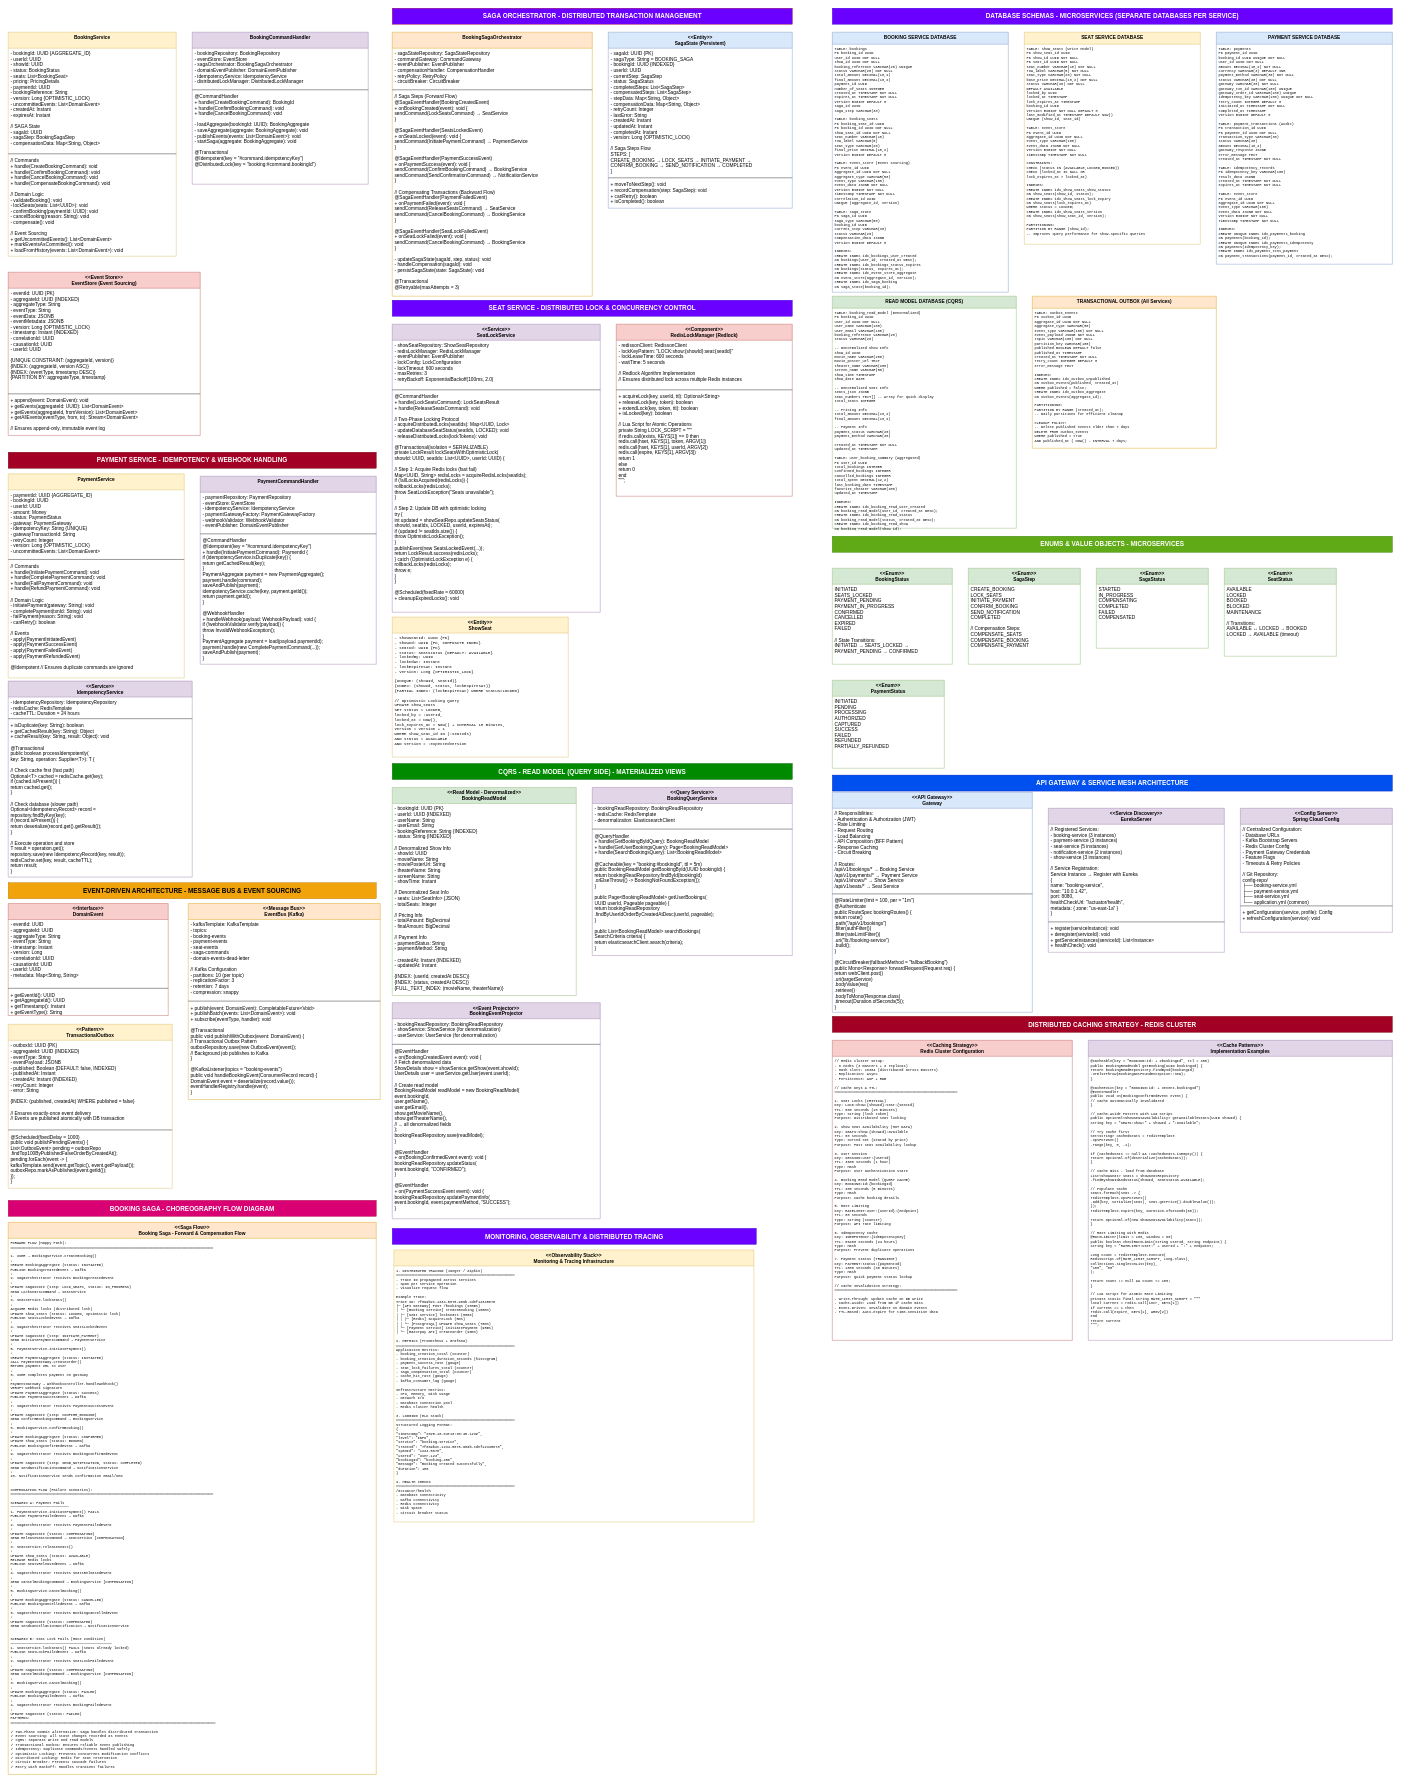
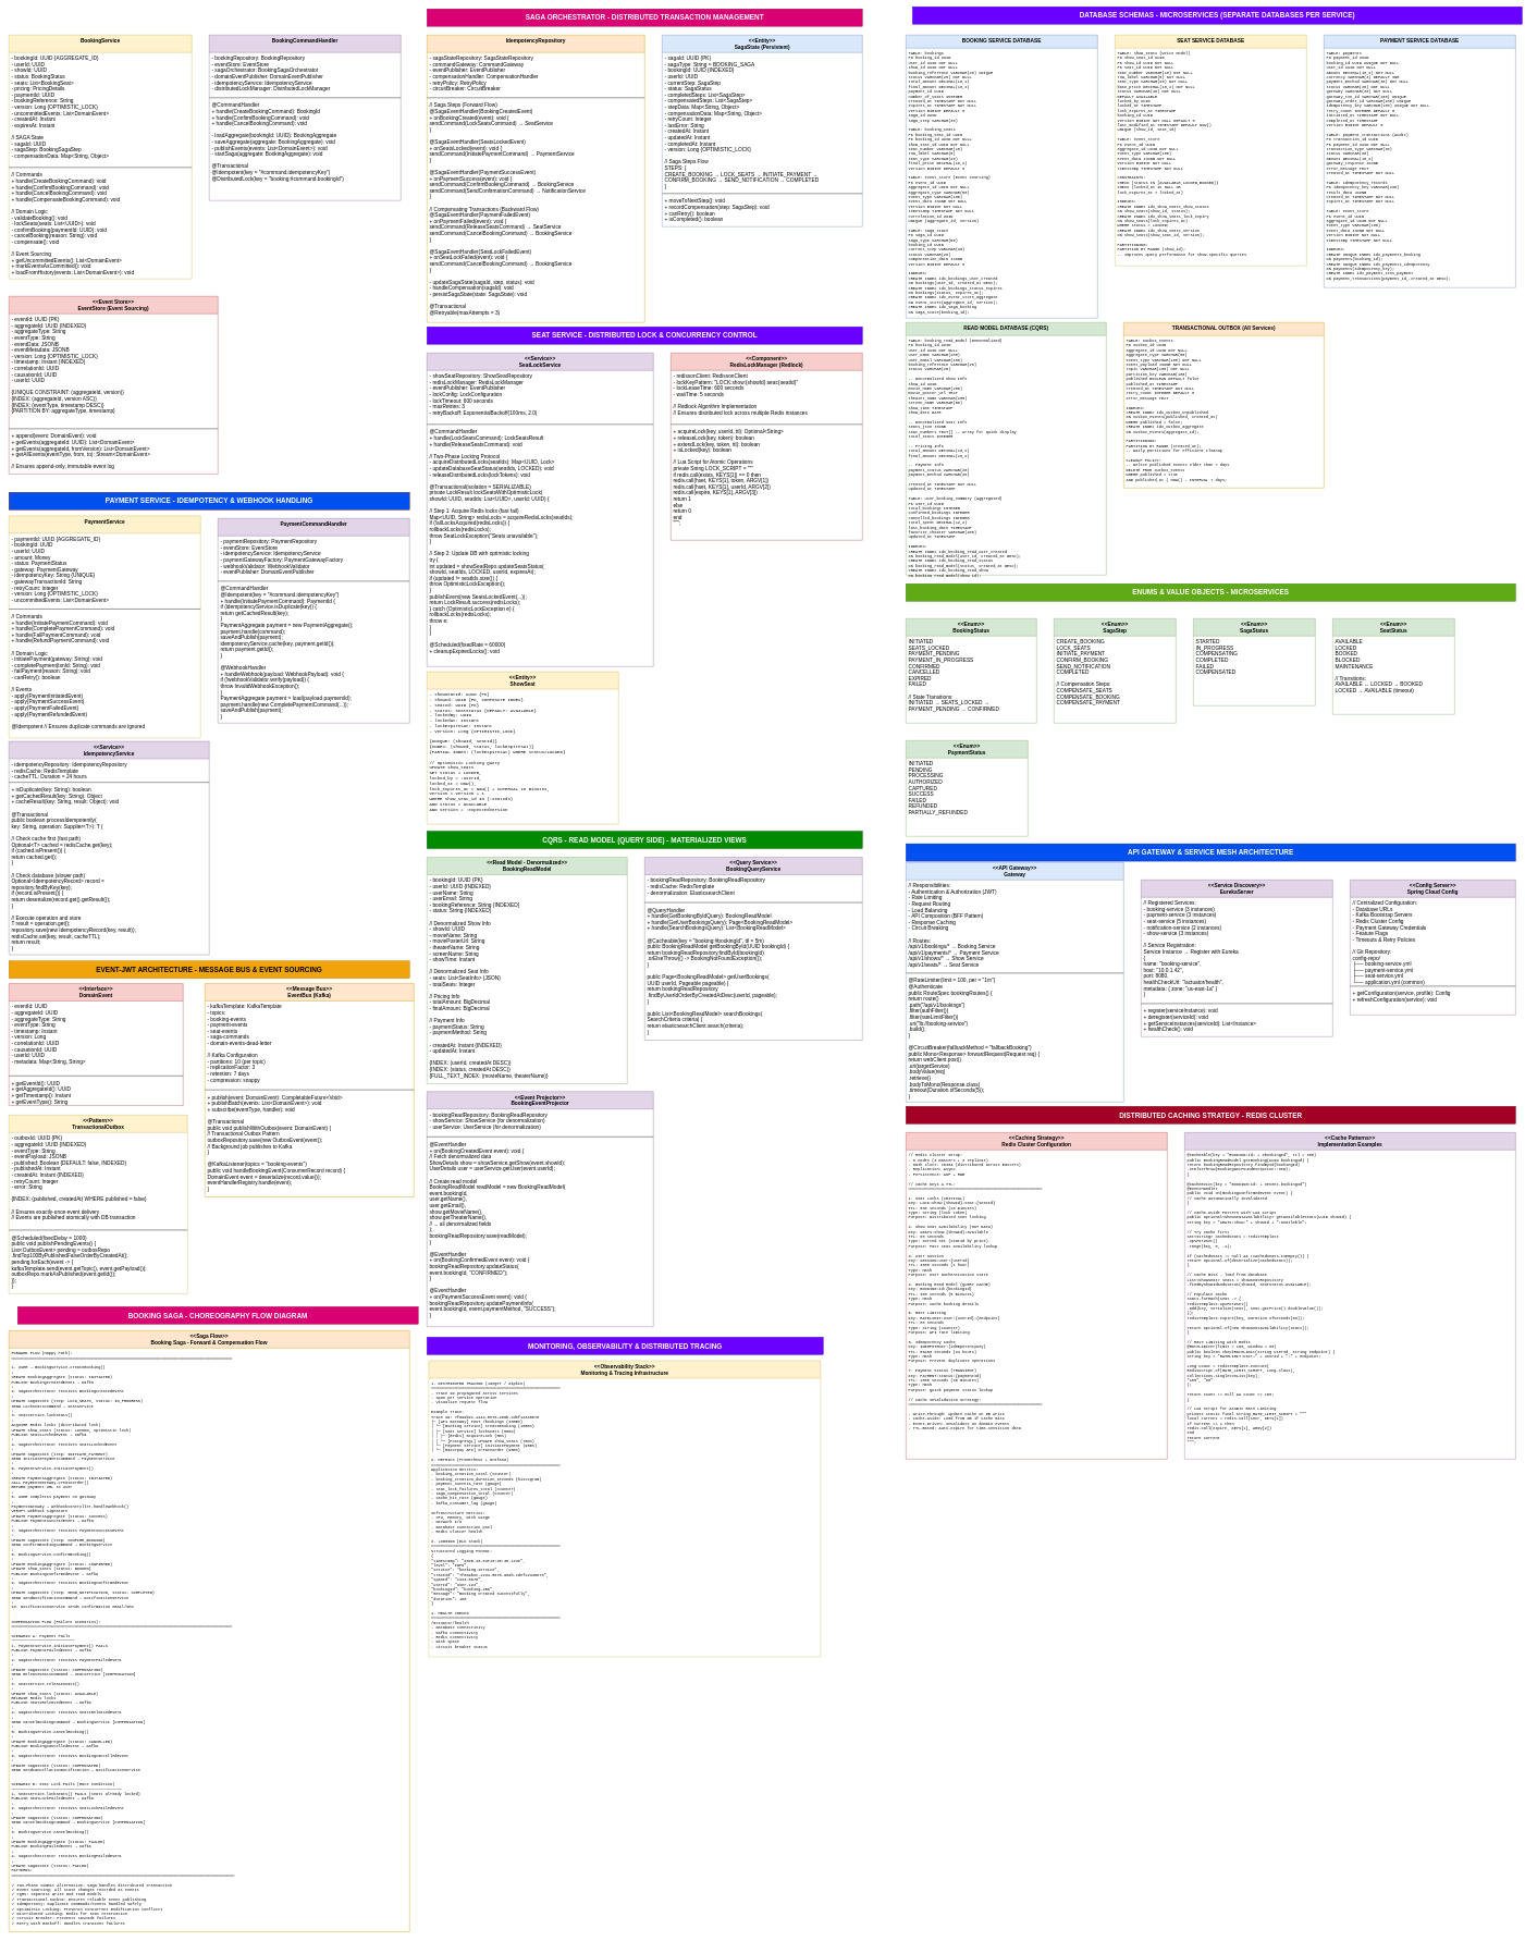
- <mxCell id="14" value="SAGA ORCHESTRATOR - DISTRIBUTED TRANSACTION MANAGEMENT" style="rounded=0;whiteSpace=wrap;html=1;fillColor=#6a00ff;strokeColor=#A50040;fontSize=16;fontStyle=1;fontColor=#ffffff;" parent="1" vertex="1"><mxGeometry x="980" y="20" width="1000" height="40" as="geometry" /></mxCell>
+ <mxCell id="14" value="SAGA ORCHESTRATOR - DISTRIBUTED TRANSACTION MANAGEMENT" style="rounded=0;whiteSpace=wrap;html=1;fillColor=#d80073;strokeColor=#A50040;fontSize=16;fontStyle=1;fontColor=#ffffff;" parent="1" vertex="1"><mxGeometry x="980" y="20" width="1000" height="40" as="geometry" /></mxCell>
- <mxCell id="71" value="DATABASE SCHEMAS - MICROSERVICES (SEPARATE DATABASES PER SERVICE)" style="rounded=0;whiteSpace=wrap;html=1;fillColor=#6a00ff;strokeColor=#3700CC;fontSize=16;fontStyle=1;fontColor=#ffffff;" parent="1" vertex="1"><mxGeometry x="2080" y="20" width="1400" height="40" as="geometry" /></mxCell>
+ <mxCell id="71" value="DATABASE SCHEMAS - MICROSERVICES (SEPARATE DATABASES PER SERVICE)" style="rounded=0;whiteSpace=wrap;html=1;fillColor=#6a00ff;strokeColor=#3700CC;fontSize=16;fontStyle=1;fontColor=#ffffff;" parent="1" vertex="1"><mxGeometry x="2095" y="15" width="1400" height="40" as="geometry" /></mxCell>
- <mxCell id="15" value="BookingSagaOrchestrator" style="swimlane;fontStyle=1;align=center;verticalAlign=top;childLayout=stackLayout;horizontal=1;startSize=40;horizontalStack=0;resizeParent=1;resizeParentMax=0;resizeLast=0;collapsible=1;marginBottom=0;fillColor=#ffe6cc;strokeColor=#d79b00;" parent="1" vertex="1"><mxGeometry x="980" y="80" width="500" height="660" as="geometry" /></mxCell>
+ <mxCell id="15" value="IdempotencyRepository" style="swimlane;fontStyle=1;align=center;verticalAlign=top;childLayout=stackLayout;horizontal=1;startSize=40;horizontalStack=0;resizeParent=1;resizeParentMax=0;resizeLast=0;collapsible=1;marginBottom=0;fillColor=#ffe6cc;strokeColor=#d79b00;" parent="1" vertex="1"><mxGeometry x="980" y="80" width="500" height="660" as="geometry" /></mxCell>
- <mxCell id="34" value="PAYMENT SERVICE - IDEMPOTENCY &amp; WEBHOOK HANDLING" style="rounded=0;whiteSpace=wrap;html=1;fillColor=#a20025;strokeColor=#6F0000;fontSize=16;fontStyle=1;fontColor=#ffffff;" parent="1" vertex="1"><mxGeometry x="20" y="1130" width="920" height="40" as="geometry" /></mxCell>
+ <mxCell id="34" value="PAYMENT SERVICE - IDEMPOTENCY &amp; WEBHOOK HANDLING" style="rounded=0;whiteSpace=wrap;html=1;fillColor=#0050ef;strokeColor=#6F0000;fontSize=16;fontStyle=1;fontColor=#ffffff;" parent="1" vertex="1"><mxGeometry x="20" y="1130" width="920" height="40" as="geometry" /></mxCell>
- <mxCell id="58" value="EVENT-DRIVEN ARCHITECTURE - MESSAGE BUS &amp; EVENT SOURCING" style="rounded=0;whiteSpace=wrap;html=1;fillColor=#f0a30a;strokeColor=#BD7000;fontSize=16;fontStyle=1;fontColor=#000000;" parent="1" vertex="1"><mxGeometry x="20" y="2206" width="920" height="40" as="geometry" /></mxCell>
+ <mxCell id="58" value="EVENT-JWT ARCHITECTURE - MESSAGE BUS &amp; EVENT SOURCING" style="rounded=0;whiteSpace=wrap;html=1;fillColor=#f0a30a;strokeColor=#BD7000;fontSize=16;fontStyle=1;fontColor=#000000;" parent="1" vertex="1"><mxGeometry x="20" y="2206" width="920" height="40" as="geometry" /></mxCell>
- <mxCell id="93" value="BOOKING SAGA - CHOREOGRAPHY FLOW DIAGRAM" style="rounded=0;whiteSpace=wrap;html=1;fillColor=#d80073;strokeColor=#A50040;fontSize=16;fontStyle=1;fontColor=#ffffff;" parent="1" vertex="1"><mxGeometry x="20" y="3000" width="920" height="40" as="geometry" /></mxCell>
+ <mxCell id="93" value="BOOKING SAGA - CHOREOGRAPHY FLOW DIAGRAM" style="rounded=0;whiteSpace=wrap;html=1;fillColor=#d80073;strokeColor=#A50040;fontSize=16;fontStyle=1;fontColor=#ffffff;" parent="1" vertex="1"><mxGeometry x="40" y="3000" width="920" height="40" as="geometry" /></mxCell>
